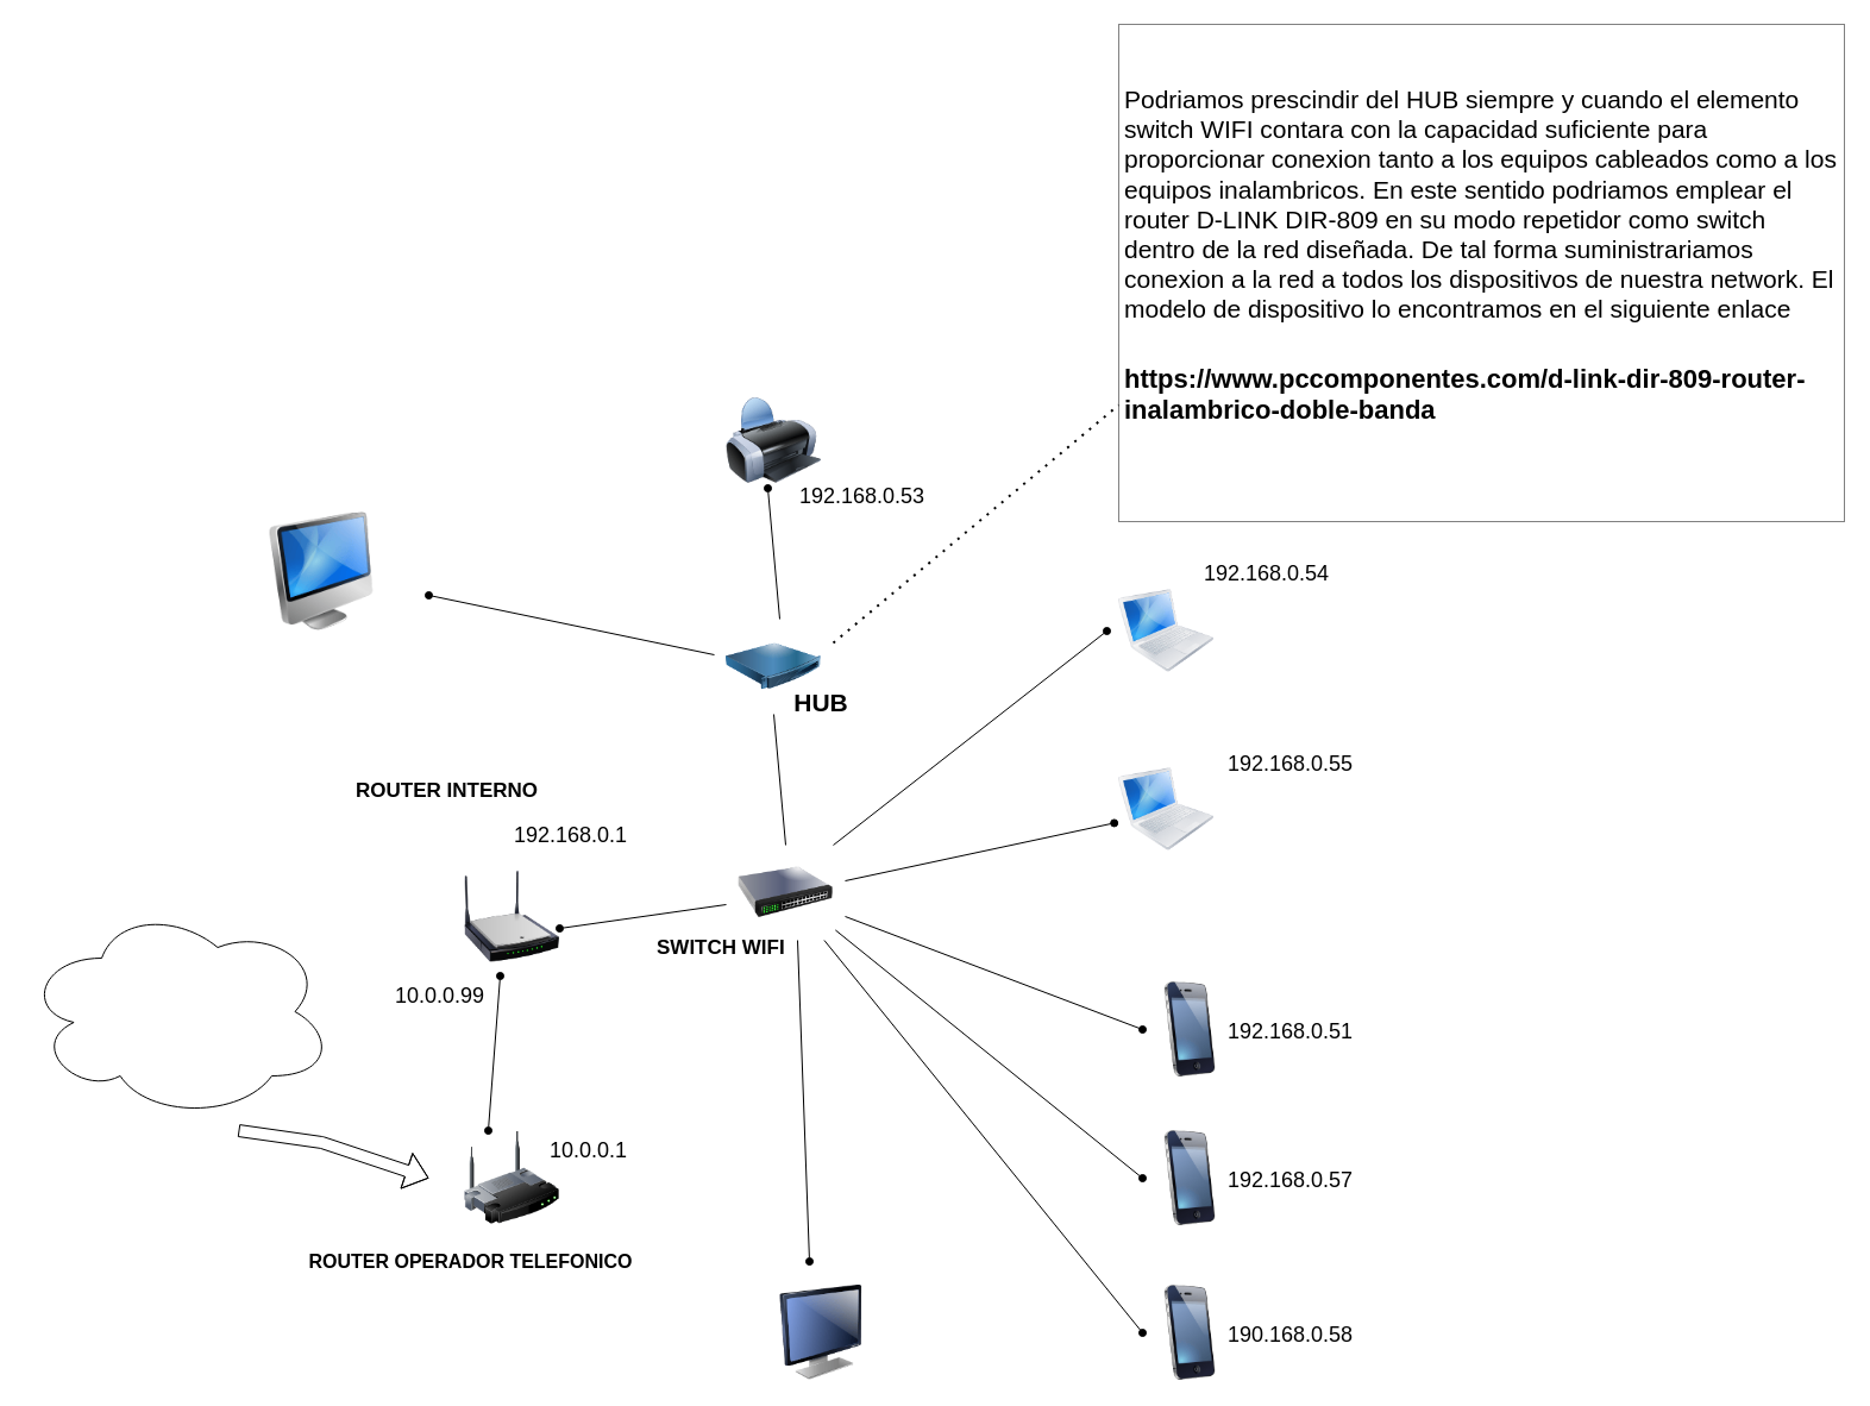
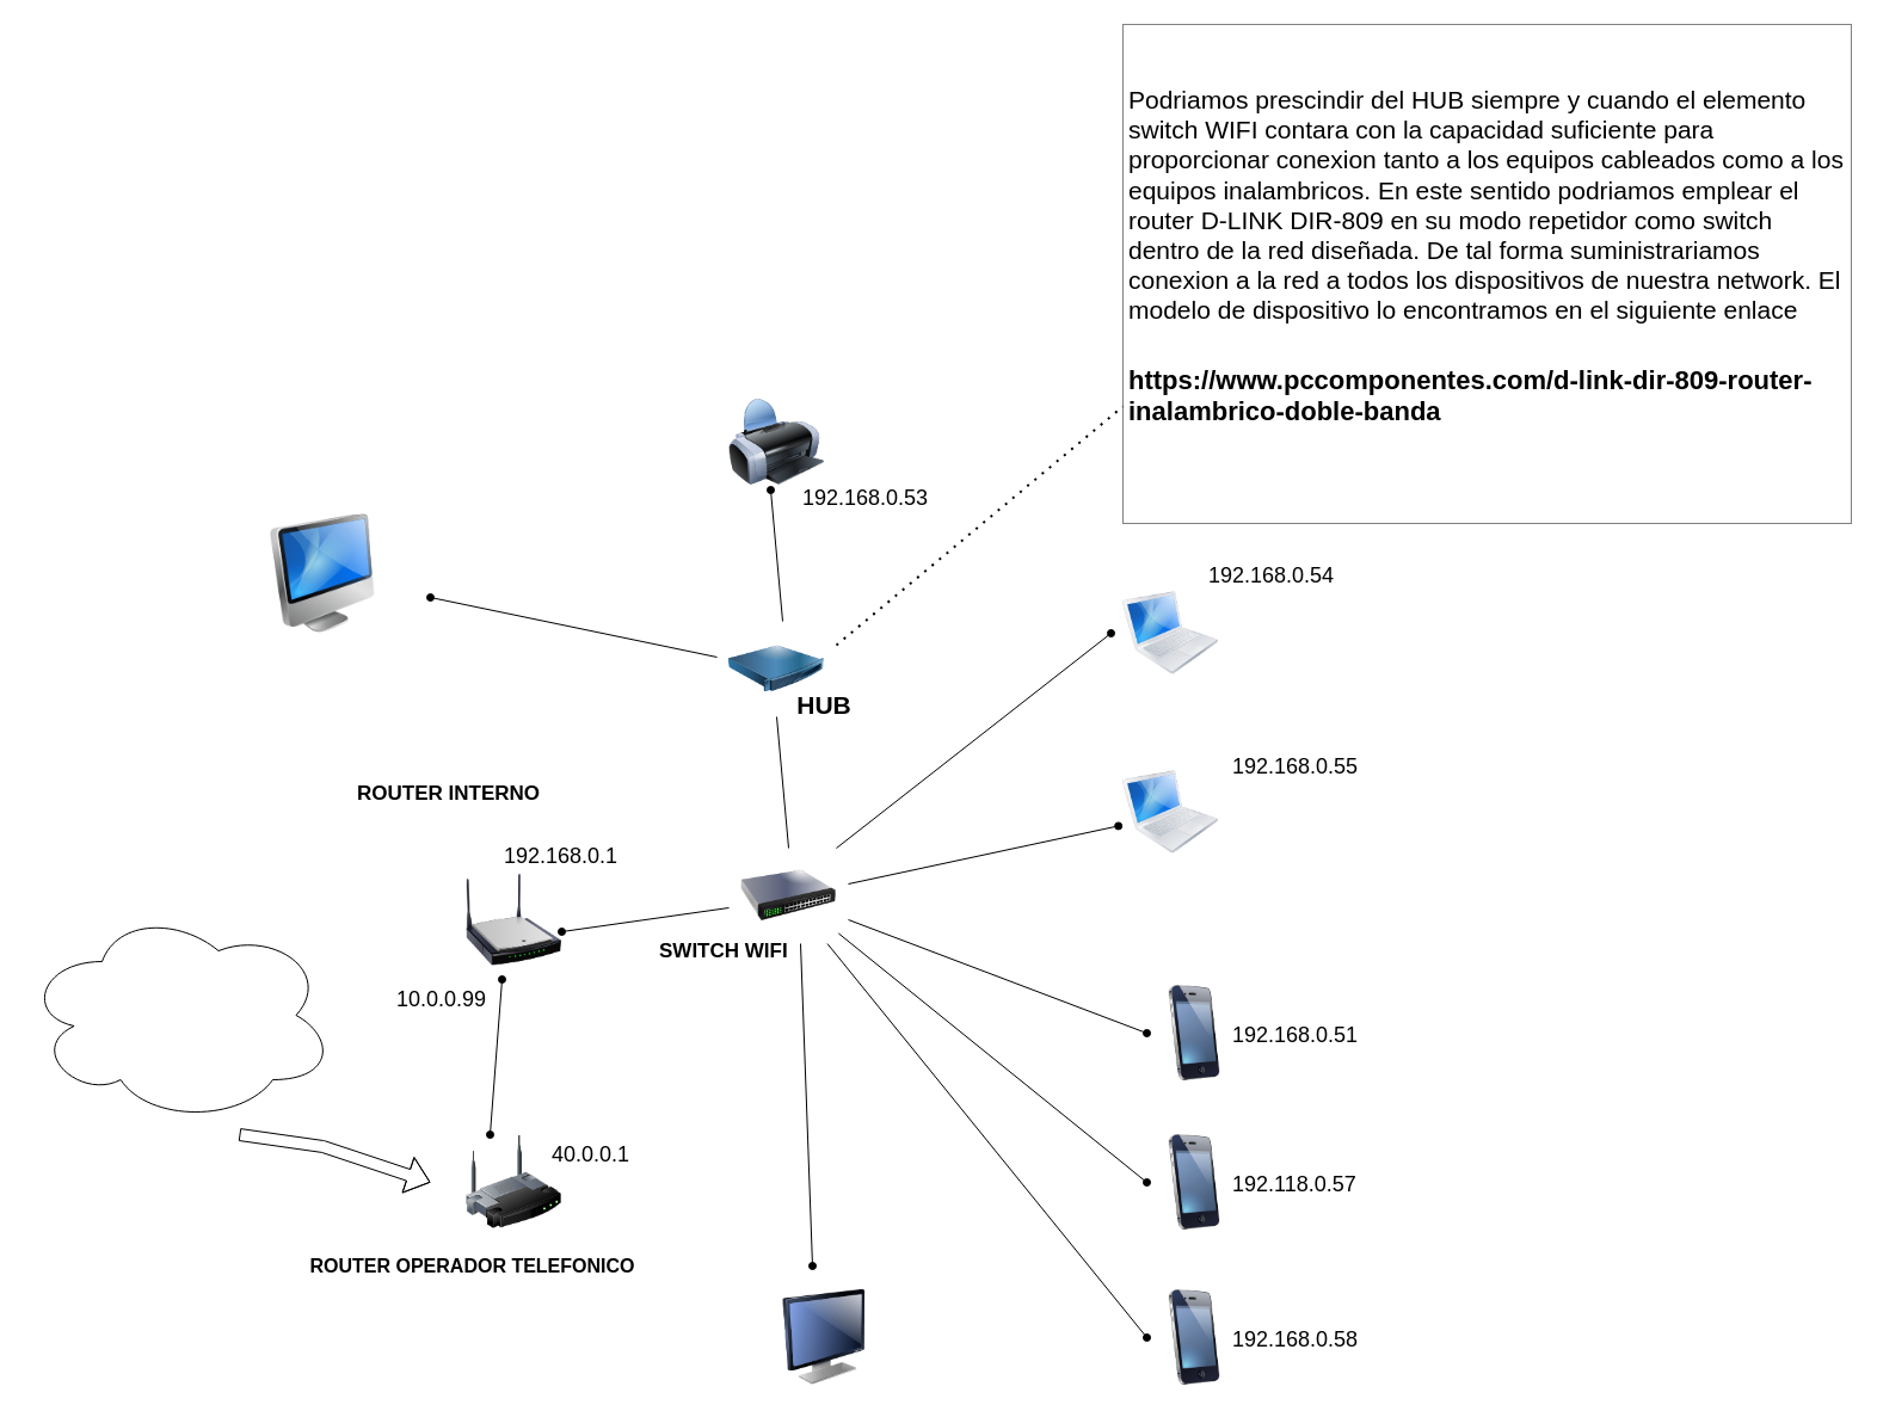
- <mxCell id="36" value="&lt;font style=&quot;font-size: 18px&quot;&gt;192.168.0.1&lt;/font&gt;" style="text;whiteSpace=wrap;html=1;" vertex="1" parent="1"><mxGeometry x="430" y="685" width="180" height="30" as="geometry" /></mxCell>
+ <mxCell id="36" value="&lt;font style=&quot;font-size: 18px&quot;&gt;192.168.0.1&lt;/font&gt;" style="text;whiteSpace=wrap;html=1;" vertex="1" parent="1"><mxGeometry x="420" y="700" width="180" height="30" as="geometry" /></mxCell>
- <mxCell id="37" value="&lt;font style=&quot;font-size: 18px&quot;&gt;10.0.0.1&lt;/font&gt;" style="text;whiteSpace=wrap;html=1;" vertex="1" parent="1"><mxGeometry x="460" y="950" width="180" height="30" as="geometry" /></mxCell>
+ <mxCell id="37" value="&lt;font style=&quot;font-size: 18px&quot;&gt;40.0.0.1&lt;/font&gt;" style="text;whiteSpace=wrap;html=1;" vertex="1" parent="1"><mxGeometry x="460" y="950" width="180" height="30" as="geometry" /></mxCell>
- <mxCell id="33" value="&lt;font style=&quot;font-size: 18px&quot;&gt;192.168.0.57&lt;/font&gt;" style="text;whiteSpace=wrap;html=1;" vertex="1" parent="1"><mxGeometry x="1030" y="975" width="180" height="30" as="geometry" /></mxCell>
+ <mxCell id="33" value="&lt;font style=&quot;font-size: 18px&quot;&gt;192.118.0.57&lt;/font&gt;" style="text;whiteSpace=wrap;html=1;" vertex="1" parent="1"><mxGeometry x="1030" y="975" width="180" height="30" as="geometry" /></mxCell>
- <mxCell id="34" value="&lt;font style=&quot;font-size: 18px&quot;&gt;190.168.0.58&lt;/font&gt;" style="text;whiteSpace=wrap;html=1;" vertex="1" parent="1"><mxGeometry x="1030" y="1105" width="180" height="30" as="geometry" /></mxCell>
+ <mxCell id="34" value="&lt;font style=&quot;font-size: 18px&quot;&gt;192.168.0.58&lt;/font&gt;" style="text;whiteSpace=wrap;html=1;" vertex="1" parent="1"><mxGeometry x="1030" y="1105" width="180" height="30" as="geometry" /></mxCell>
